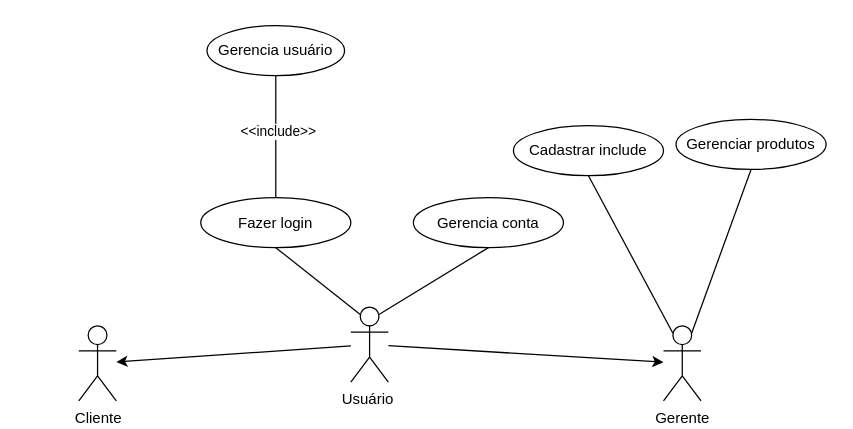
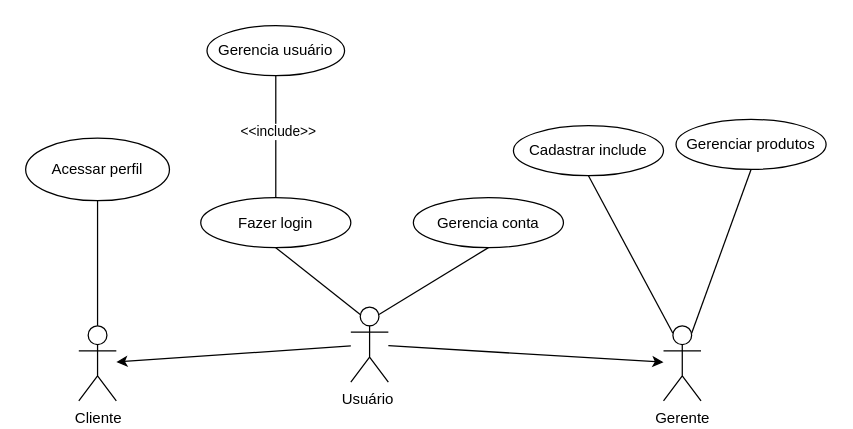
+ <mxCell id="3" value="Acessar perfil" style="ellipse;whiteSpace=wrap;html=1;" vertex="1" parent="1"><mxGeometry x="20" y="110" width="115" height="50" as="geometry" /></mxCell>
+ <mxCell id="4" value="" style="endArrow=none;html=1;rounded=0;entryX=0.5;entryY=1;entryDx=0;entryDy=0;exitX=0.5;exitY=0;exitDx=0;exitDy=0;exitPerimeter=0;" edge="1" parent="1" source="2" target="3"><mxGeometry width="50" height="50" relative="1" as="geometry"><mxPoint x="32.5" y="230" as="sourcePoint" /><mxPoint x="82.5" y="180" as="targetPoint" /></mxGeometry></mxCell>
